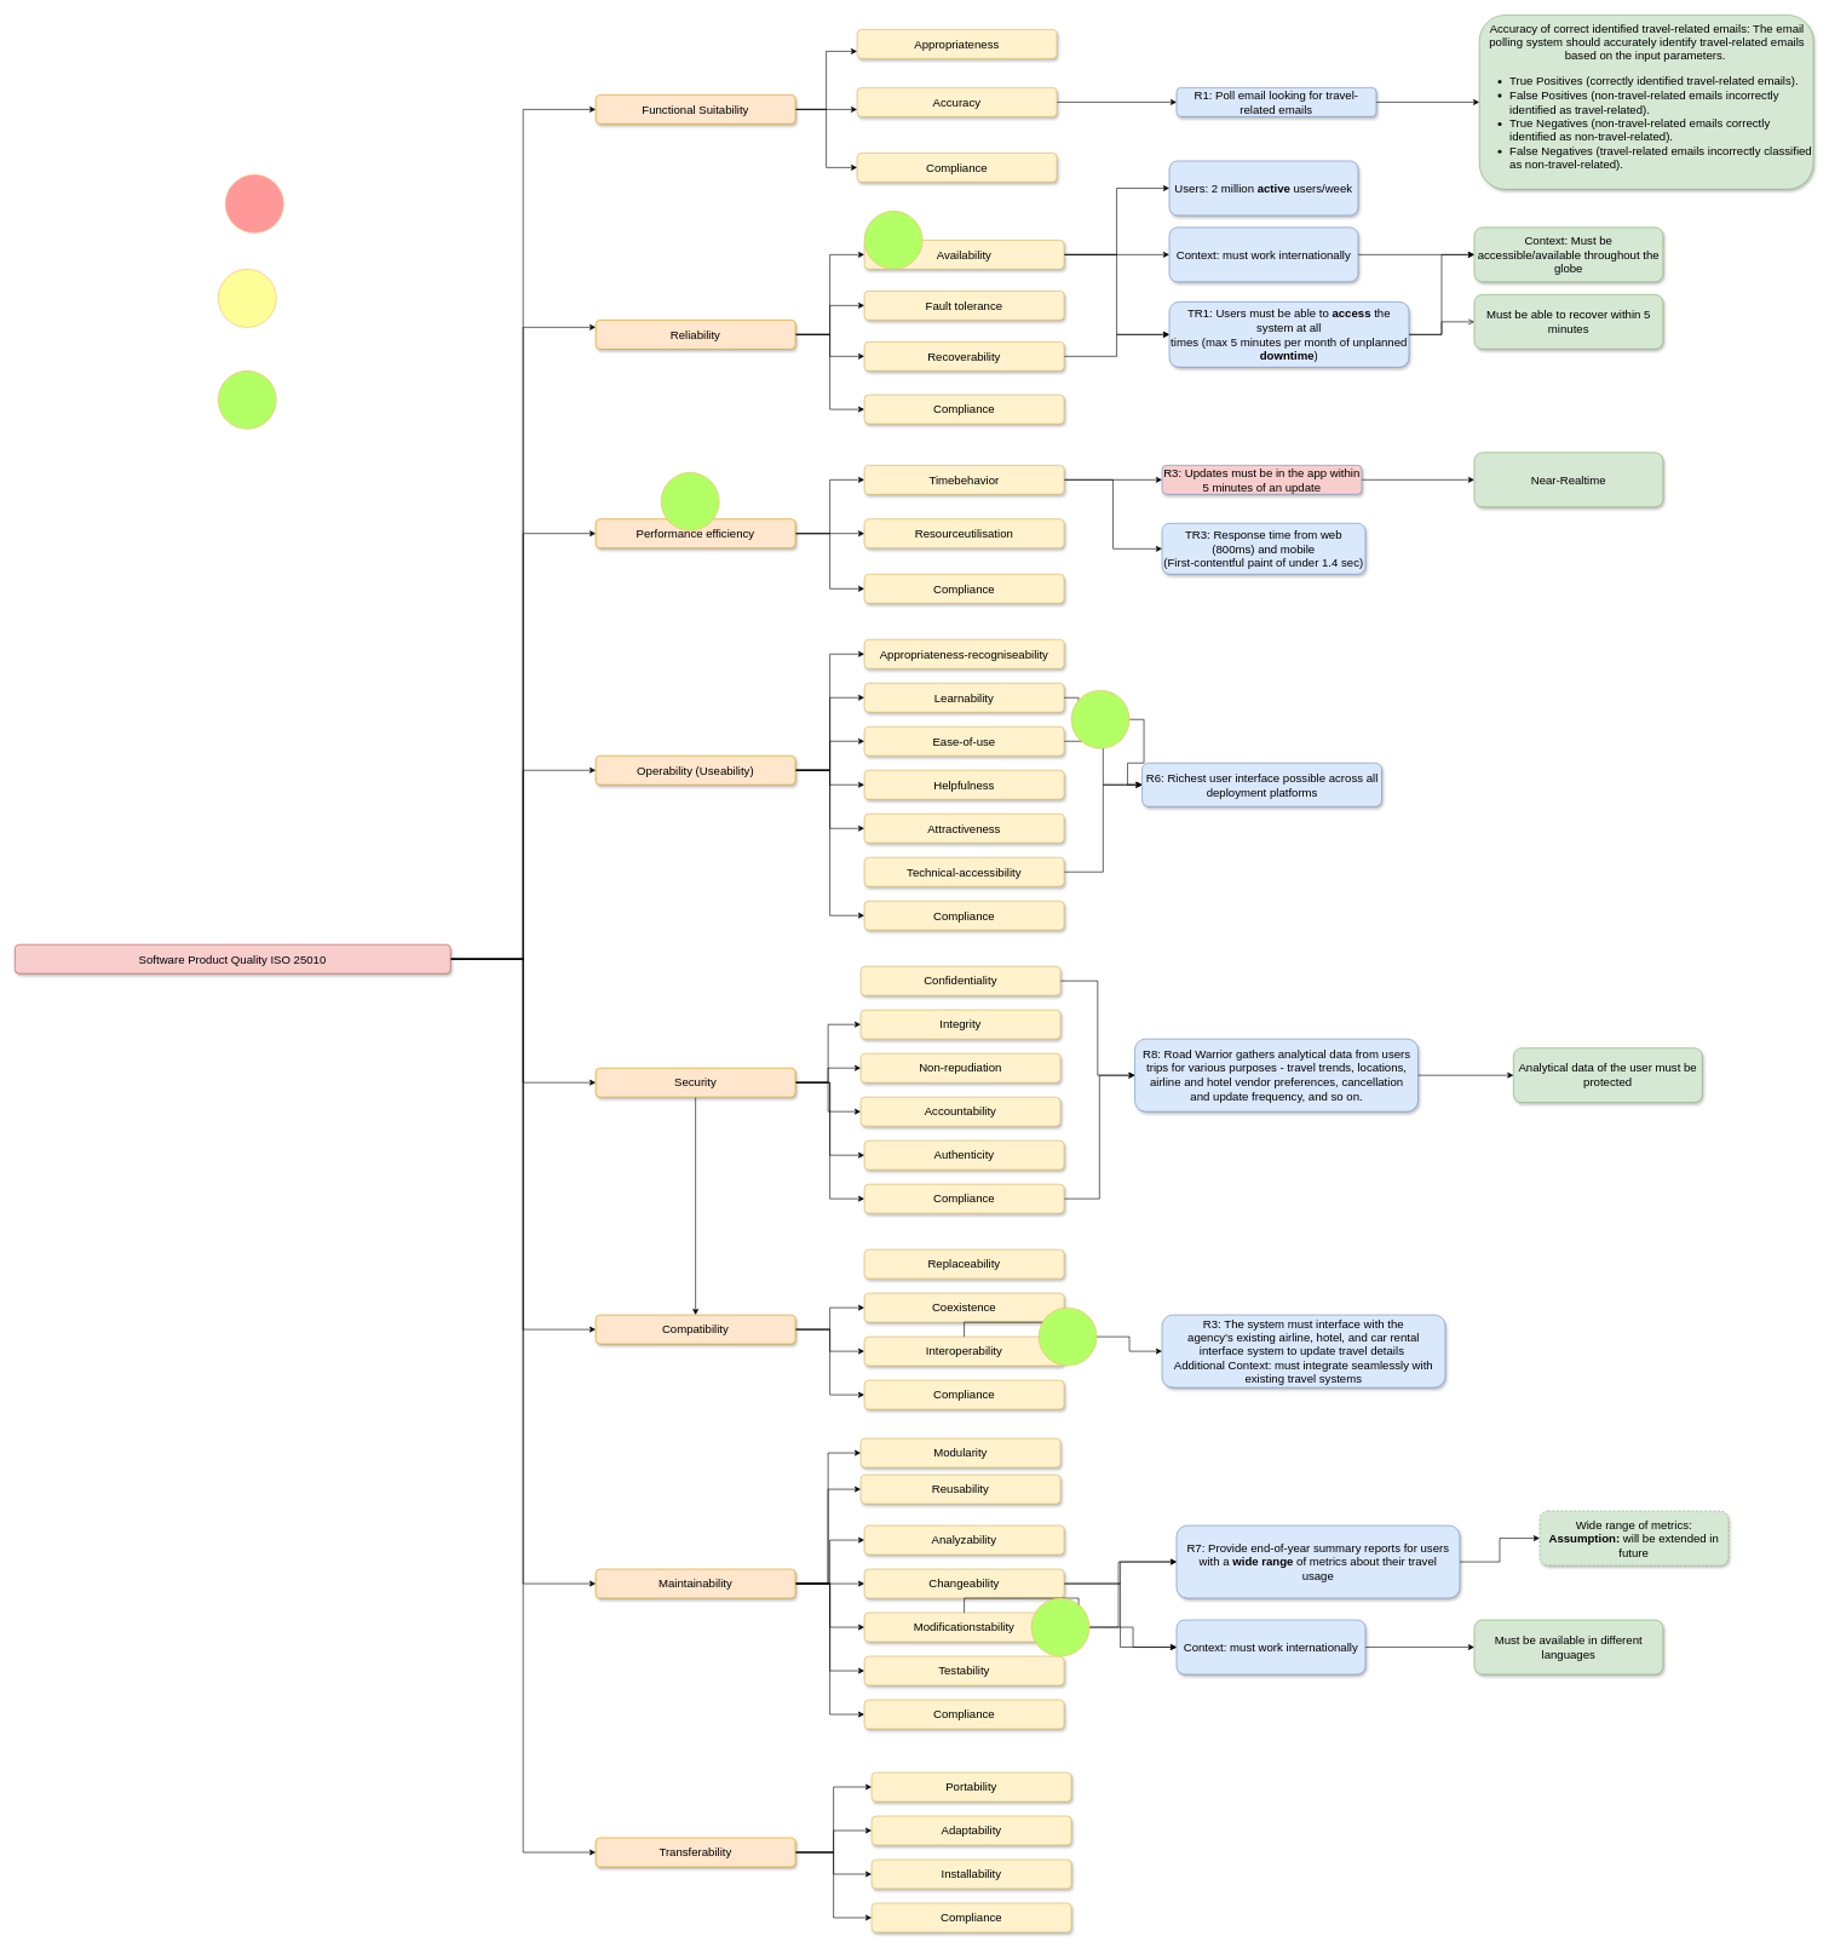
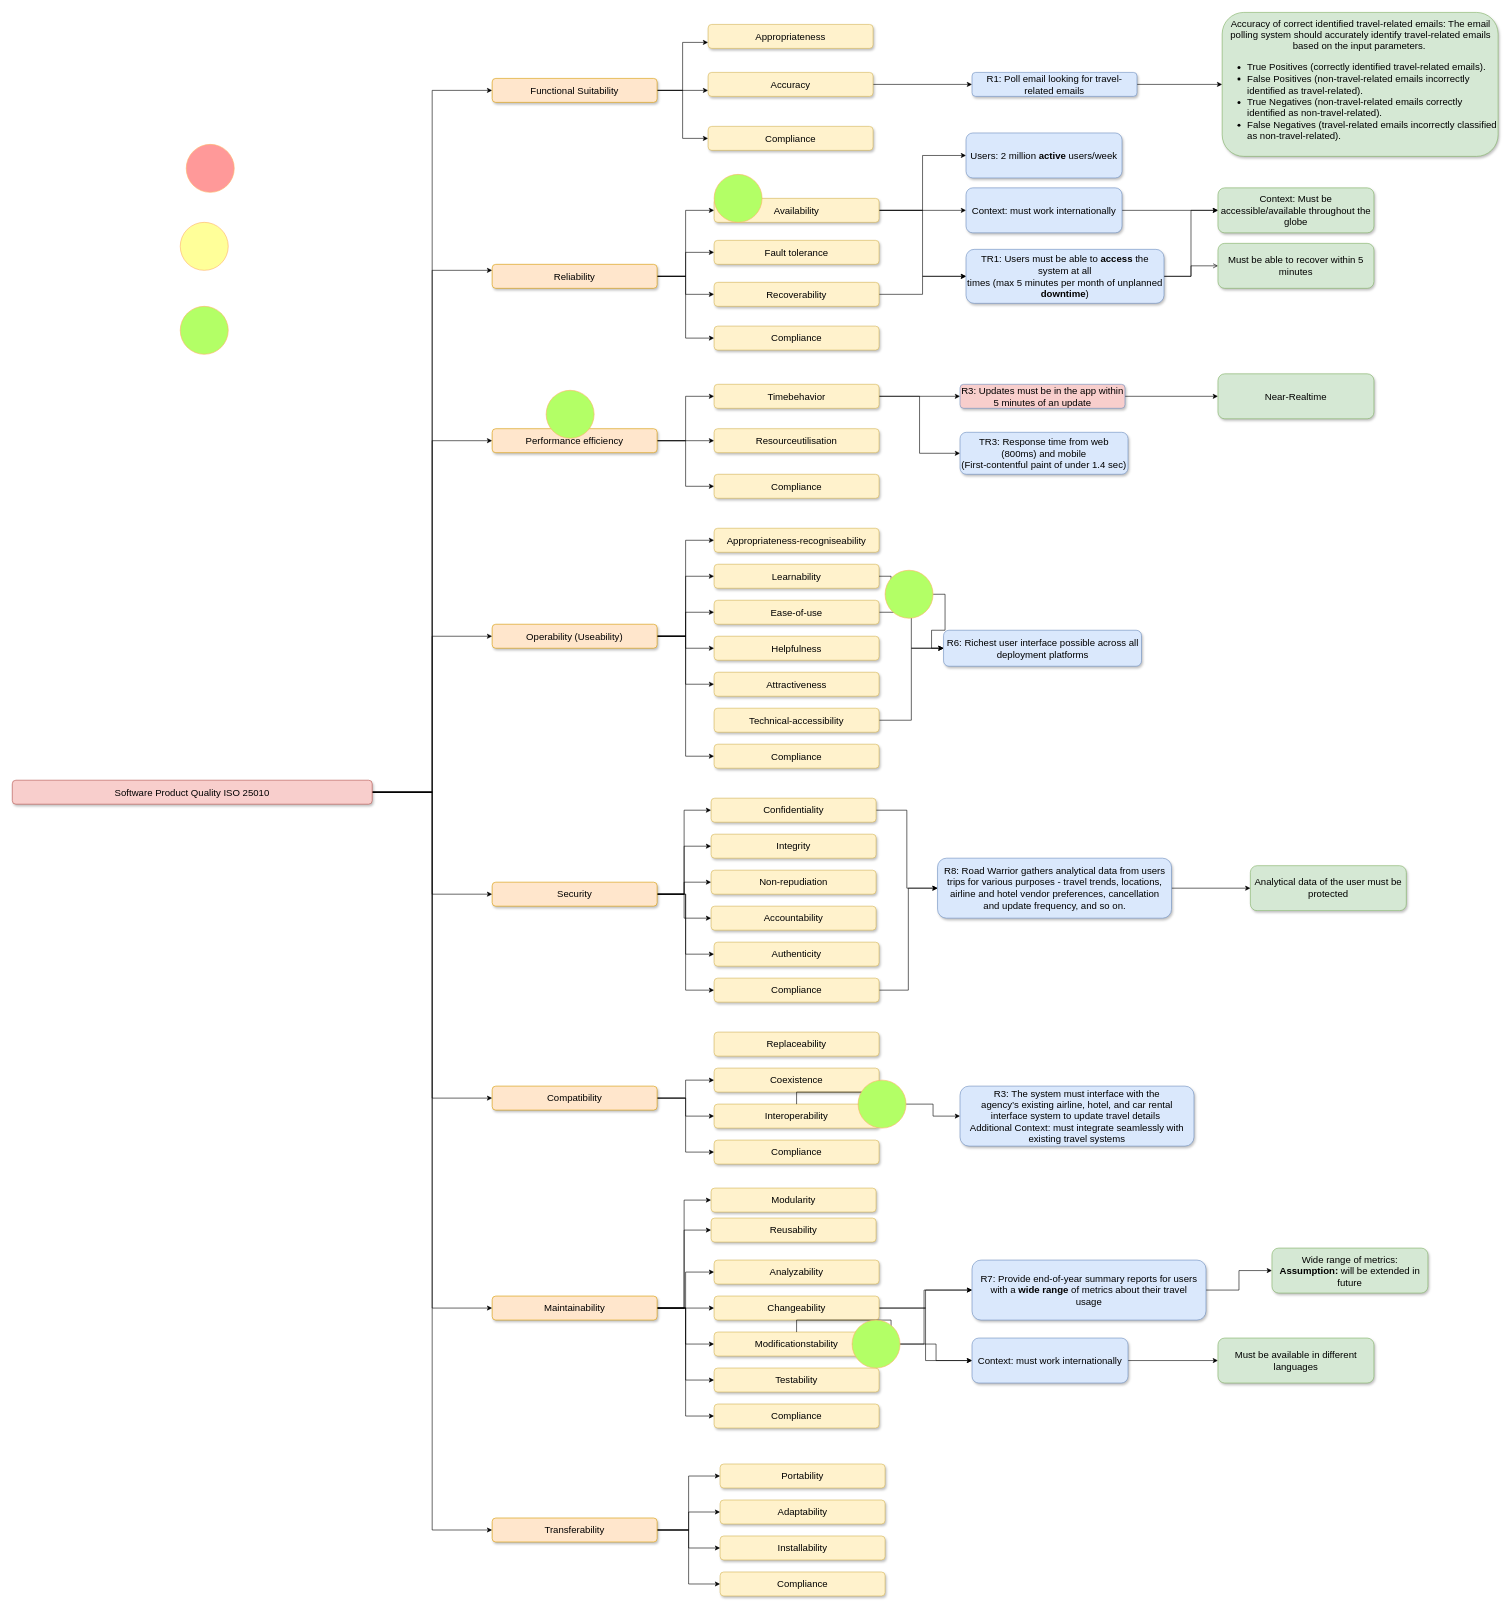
- <mxCell id="31" style="edgeStyle=orthogonalEdgeStyle;rounded=0;orthogonalLoop=1;jettySize=auto;html=1;" parent="1" source="37" target="41" edge="1"><mxGeometry relative="1" as="geometry" /></mxCell>
+ <mxCell id="31" style="edgeStyle=orthogonalEdgeStyle;rounded=0;orthogonalLoop=1;jettySize=auto;html=1;entryX=0;entryY=0.5;entryDx=0;entryDy=0;" parent="1" source="37" target="83" edge="1"><mxGeometry relative="1" as="geometry" /></mxCell>
- <mxCell id="135" value="Wide range of metrics: &lt;b&gt;Assumption:&lt;/b&gt; will be extended in future" style="whiteSpace=wrap;html=1;rounded=1;shadow=1;strokeWidth=1;fontSize=16;align=center;fillColor=#d5e8d4;strokeColor=#82b366;dashed=1;" parent="1" vertex="1"><mxGeometry x="2120" y="2080" width="260" height="75" as="geometry" /></mxCell>
+ <mxCell id="135" value="Wide range of metrics: &lt;b&gt;Assumption:&lt;/b&gt; will be extended in future" style="whiteSpace=wrap;html=1;rounded=1;shadow=1;strokeWidth=1;fontSize=16;align=center;fillColor=#d5e8d4;strokeColor=#82b366;" parent="1" vertex="1"><mxGeometry x="2120" y="2080" width="260" height="75" as="geometry" /></mxCell>
